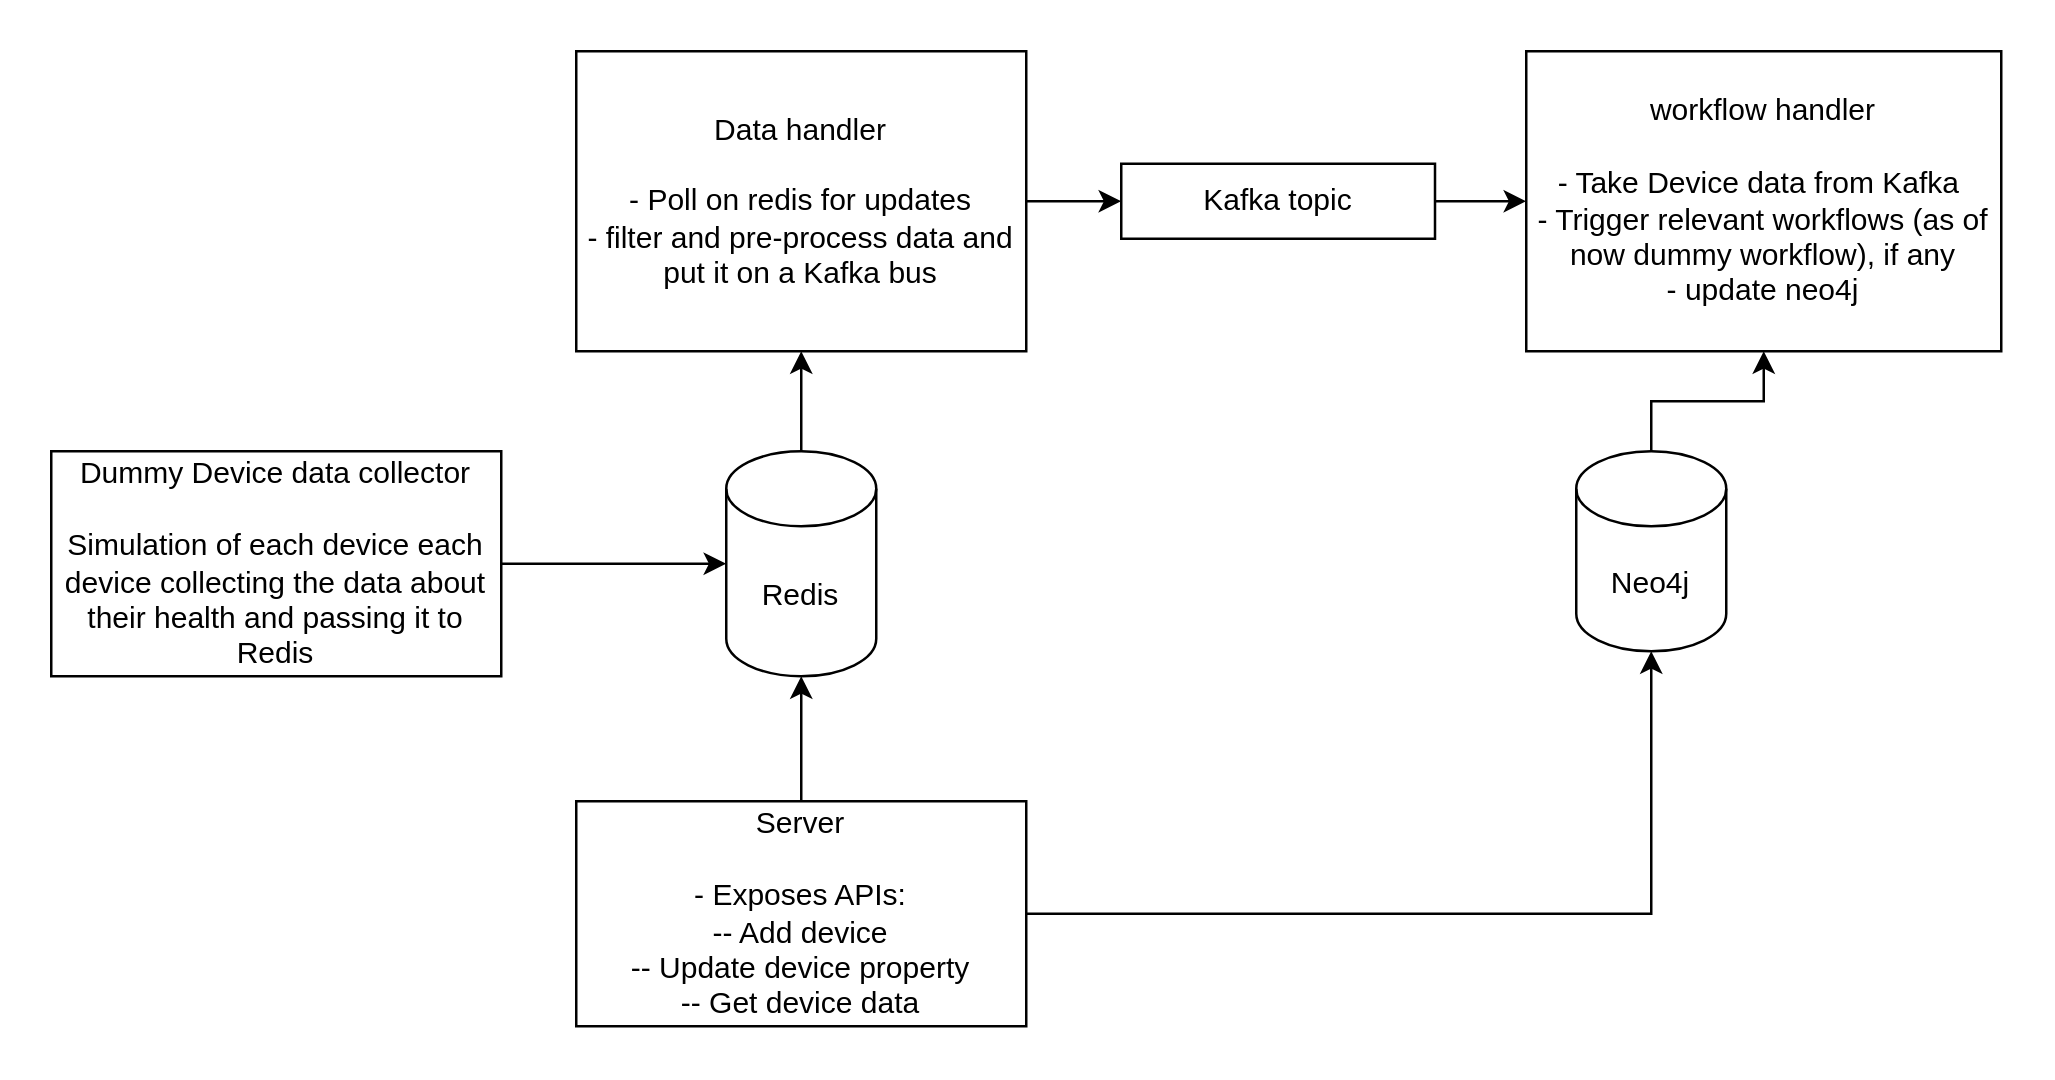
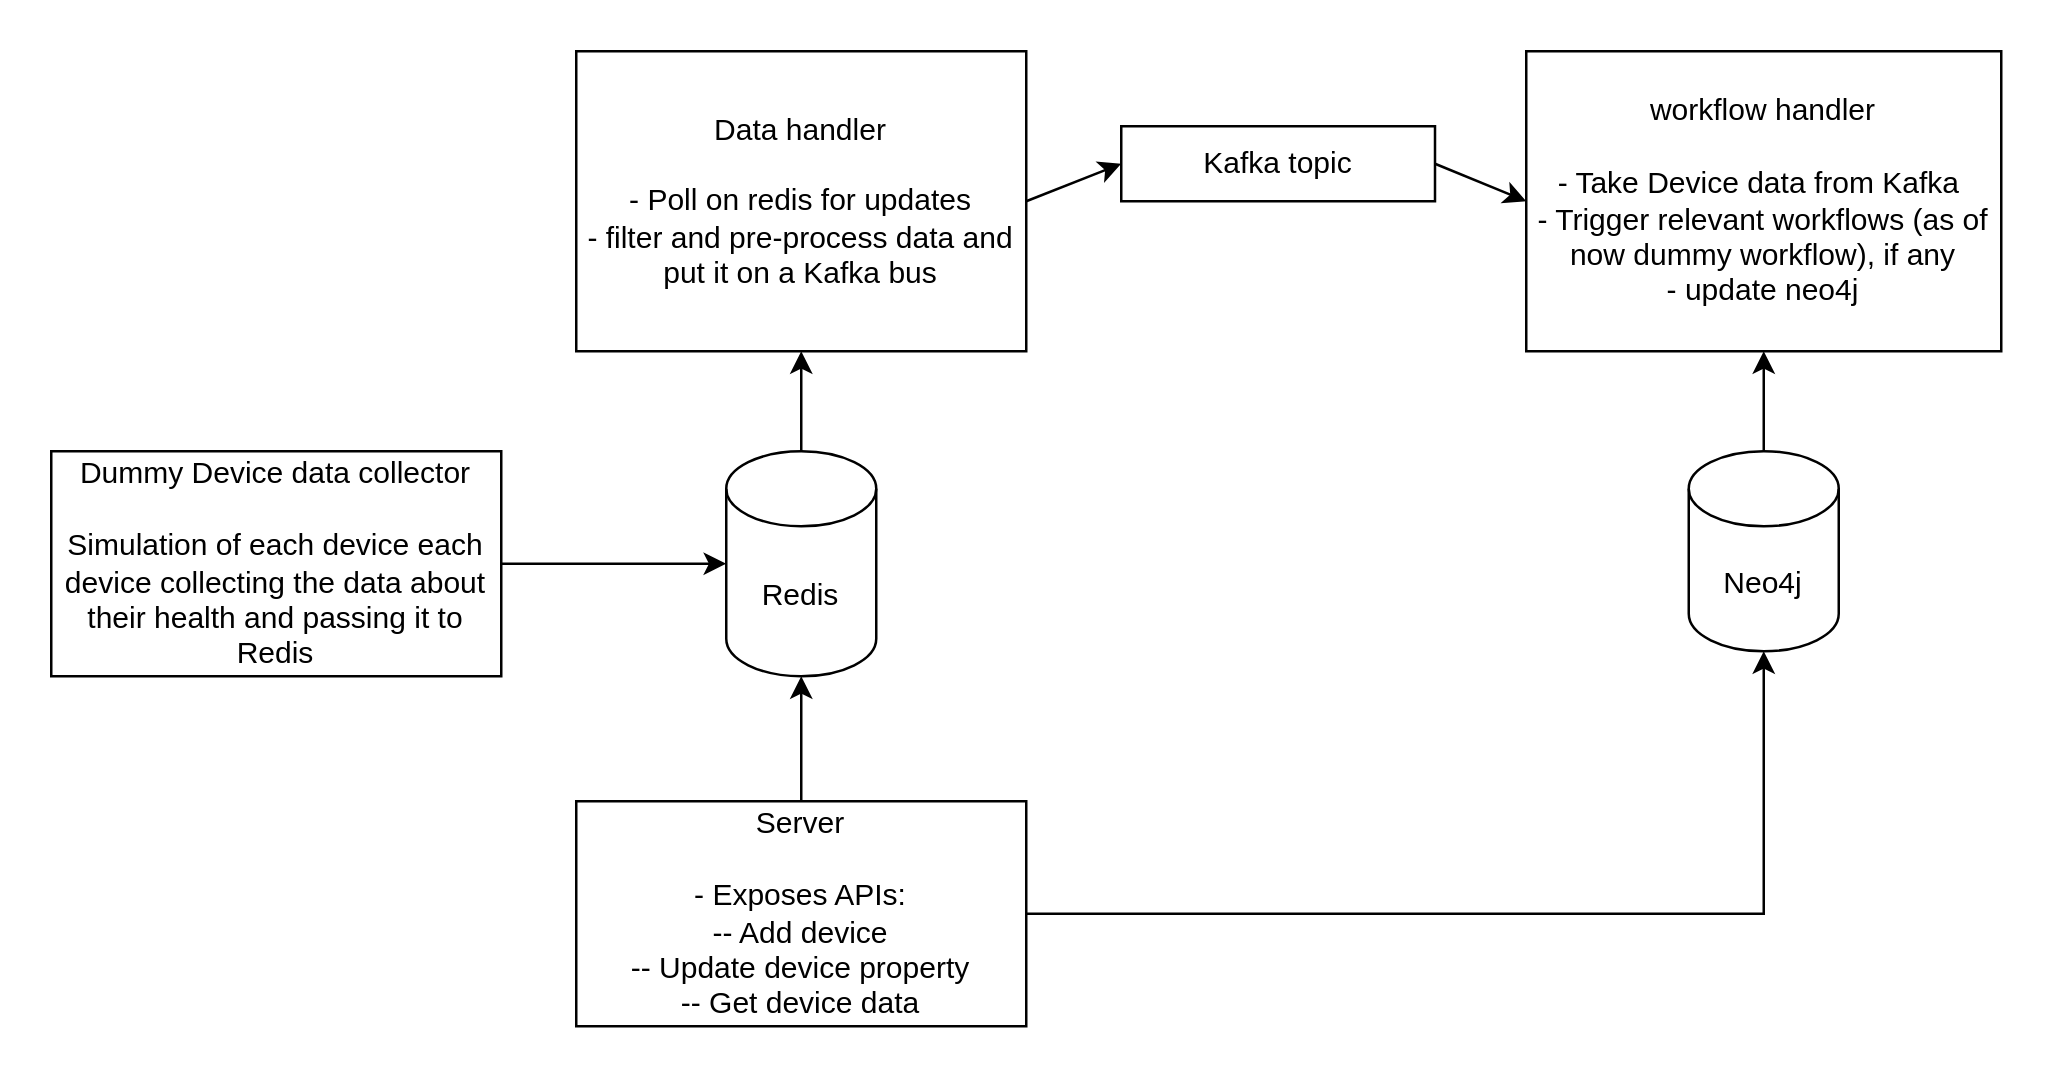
- <mxCell id="5" value="Kafka topic" style="rounded=0;whiteSpace=wrap;html=1;" vertex="1" parent="1"><mxGeometry x="448" y="65" width="125.5" height="30" as="geometry" /></mxCell>
+ <mxCell id="5" value="Kafka topic" style="rounded=0;whiteSpace=wrap;html=1;" vertex="1" parent="1"><mxGeometry x="448" y="50" width="125.5" height="30" as="geometry" /></mxCell>
- <mxCell id="15" value="Neo4j" style="shape=cylinder3;whiteSpace=wrap;html=1;boundedLbl=1;backgroundOutline=1;size=15;" vertex="1" parent="1"><mxGeometry x="630" y="180" width="60" height="80" as="geometry" /></mxCell>
+ <mxCell id="15" value="Neo4j" style="shape=cylinder3;whiteSpace=wrap;html=1;boundedLbl=1;backgroundOutline=1;size=15;" vertex="1" parent="1"><mxGeometry x="675" y="180" width="60" height="80" as="geometry" /></mxCell>
